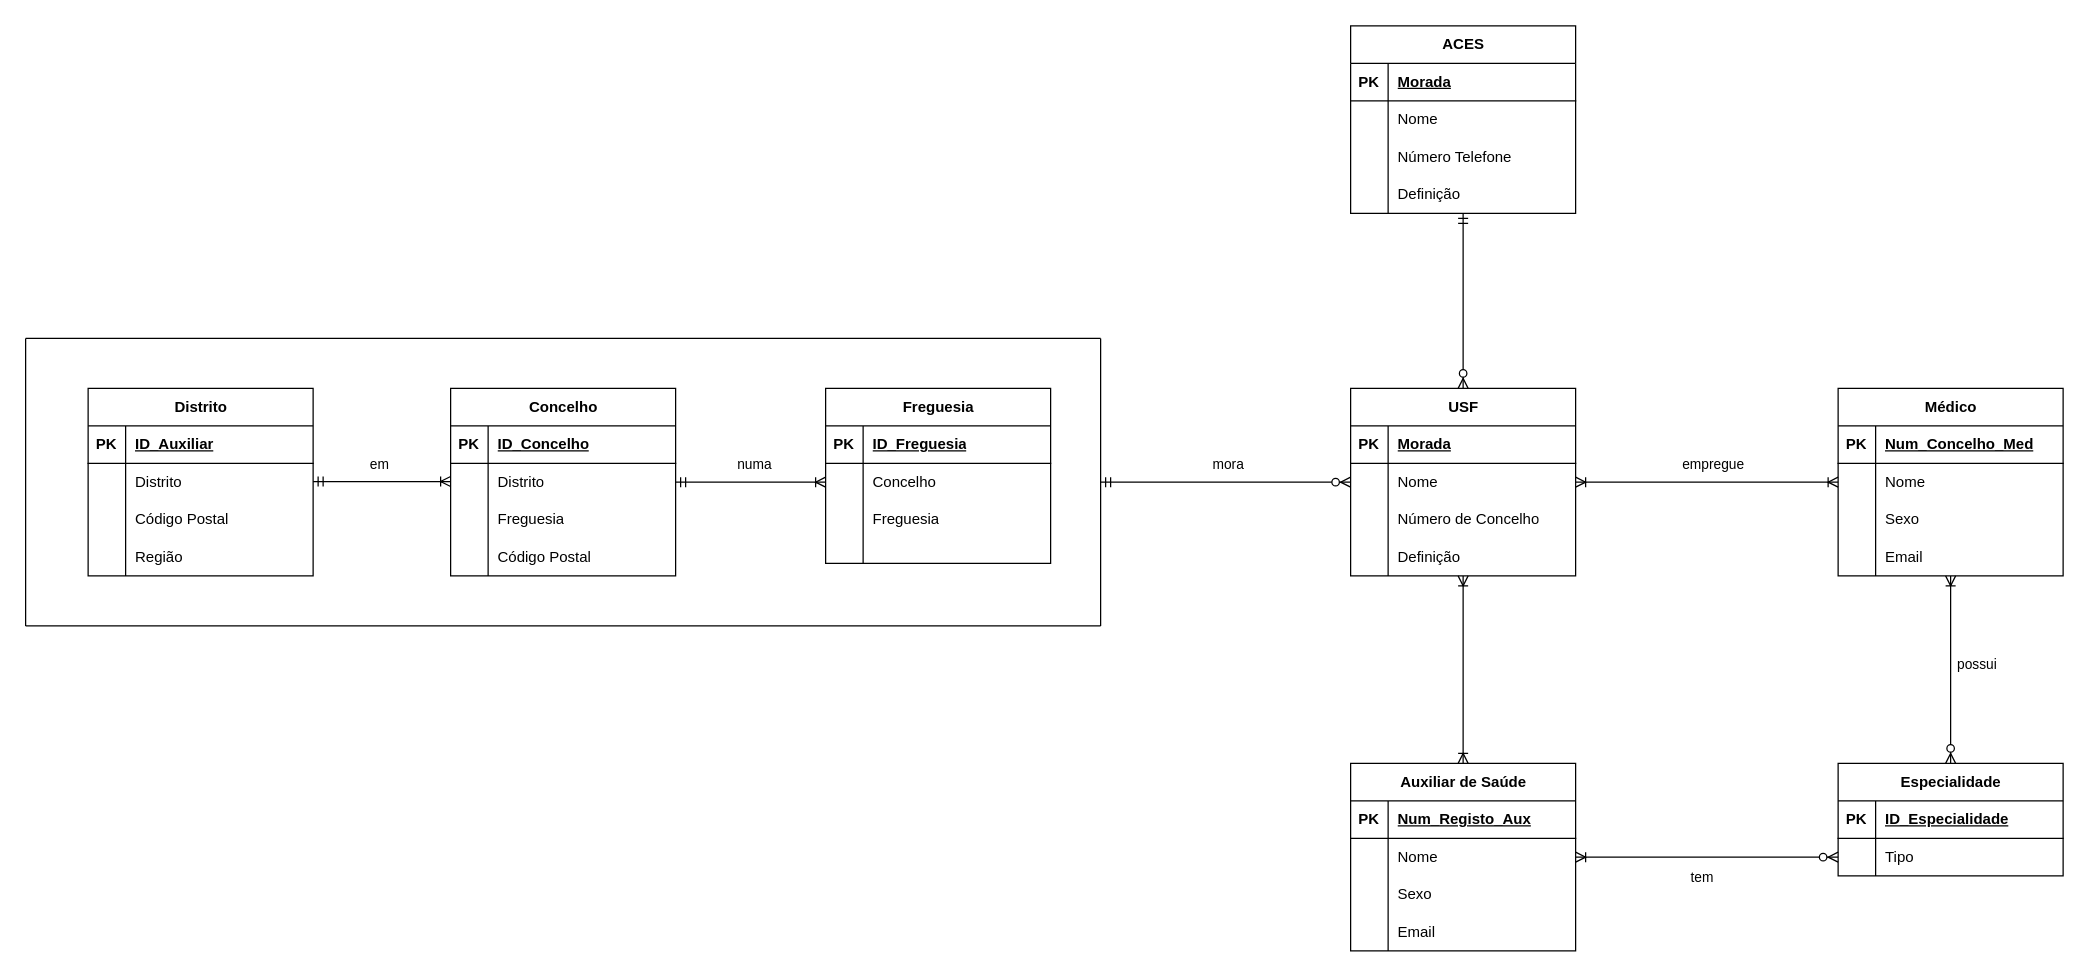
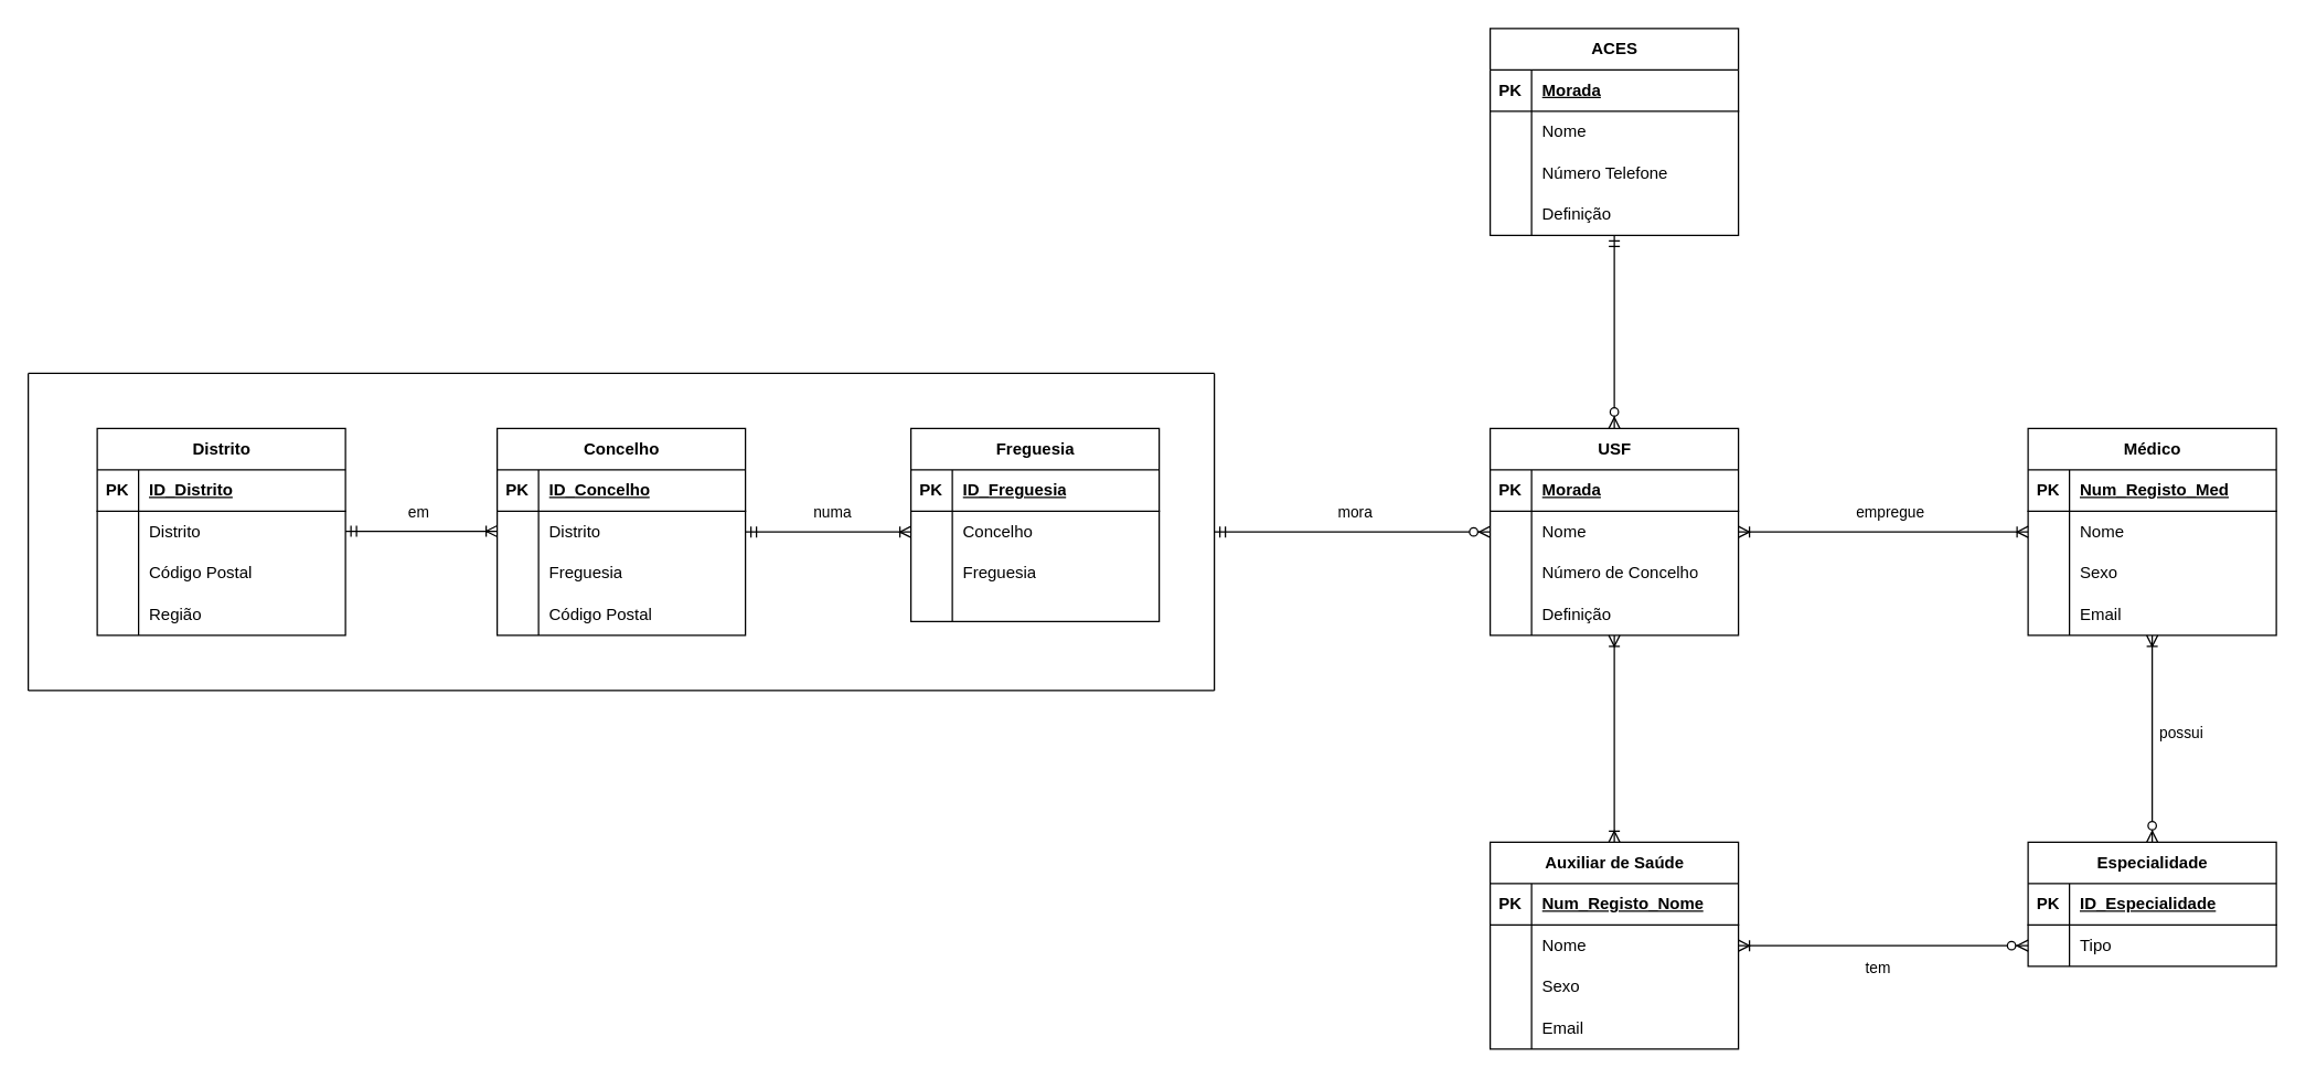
- <mxCell id="64" value="ID_Auxiliar" style="shape=partialRectangle;connectable=0;fillColor=none;top=0;left=0;bottom=0;right=0;align=left;spacingLeft=6;fontStyle=5;overflow=hidden;whiteSpace=wrap;html=1;" vertex="1" parent="62"><mxGeometry x="30" width="150" height="30" as="geometry"><mxRectangle width="150" height="30" as="alternateBounds" /></mxGeometry></mxCell>
+ <mxCell id="64" value="ID_Distrito" style="shape=partialRectangle;connectable=0;fillColor=none;top=0;left=0;bottom=0;right=0;align=left;spacingLeft=6;fontStyle=5;overflow=hidden;whiteSpace=wrap;html=1;" vertex="1" parent="62"><mxGeometry x="30" width="150" height="30" as="geometry"><mxRectangle width="150" height="30" as="alternateBounds" /></mxGeometry></mxCell>
- <mxCell id="31" value="Num_Concelho_Med" style="shape=partialRectangle;connectable=0;fillColor=none;top=0;left=0;bottom=0;right=0;align=left;spacingLeft=6;fontStyle=5;overflow=hidden;whiteSpace=wrap;html=1;" vertex="1" parent="29"><mxGeometry x="30" width="150" height="30" as="geometry"><mxRectangle width="150" height="30" as="alternateBounds" /></mxGeometry></mxCell>
+ <mxCell id="31" value="Num_Registo_Med" style="shape=partialRectangle;connectable=0;fillColor=none;top=0;left=0;bottom=0;right=0;align=left;spacingLeft=6;fontStyle=5;overflow=hidden;whiteSpace=wrap;html=1;" vertex="1" parent="29"><mxGeometry x="30" width="150" height="30" as="geometry"><mxRectangle width="150" height="30" as="alternateBounds" /></mxGeometry></mxCell>
- <mxCell id="51" value="Num_Registo_Aux" style="shape=partialRectangle;connectable=0;fillColor=none;top=0;left=0;bottom=0;right=0;align=left;spacingLeft=6;fontStyle=5;overflow=hidden;whiteSpace=wrap;html=1;" vertex="1" parent="49"><mxGeometry x="30" width="150" height="30" as="geometry"><mxRectangle width="150" height="30" as="alternateBounds" /></mxGeometry></mxCell>
+ <mxCell id="51" value="Num_Registo_Nome" style="shape=partialRectangle;connectable=0;fillColor=none;top=0;left=0;bottom=0;right=0;align=left;spacingLeft=6;fontStyle=5;overflow=hidden;whiteSpace=wrap;html=1;" vertex="1" parent="49"><mxGeometry x="30" width="150" height="30" as="geometry"><mxRectangle width="150" height="30" as="alternateBounds" /></mxGeometry></mxCell>
